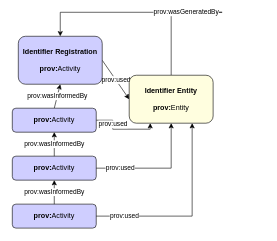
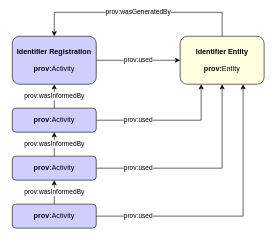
- <mxCell id="4" value="&lt;b&gt;Identifier Registration&lt;br&gt;&lt;br&gt;prov:&lt;/b&gt;Activity" style="rounded=1;whiteSpace=wrap;html=1;labelBackgroundColor=none;fontColor=none;fillColor=#cfceff;fontSize=12;" parent="1" vertex="1"><mxGeometry x="30" y="60" width="140" height="80" as="geometry" /></mxCell>
+ <mxCell id="4" value="&lt;b&gt;Identifier Registration&lt;br&gt;&lt;br&gt;prov:&lt;/b&gt;Activity" style="rounded=1;whiteSpace=wrap;html=1;labelBackgroundColor=none;fontColor=none;fillColor=#cfceff;fontSize=12;" parent="1" vertex="1"><mxGeometry x="20" y="60" width="140" height="80" as="geometry" /></mxCell>
- <mxCell id="10" value="&lt;b&gt;Identifier Entity&lt;br&gt;&lt;br&gt;prov:&lt;/b&gt;Entity" style="rounded=1;whiteSpace=wrap;html=1;labelBackgroundColor=none;fontColor=none;fillColor=#fffedf;fontSize=12;" parent="1" vertex="1"><mxGeometry x="215" y="125" width="140" height="80" as="geometry" /></mxCell>
+ <mxCell id="10" value="&lt;b&gt;Identifier Entity&lt;br&gt;&lt;br&gt;prov:&lt;/b&gt;Entity" style="rounded=1;whiteSpace=wrap;html=1;labelBackgroundColor=none;fontColor=none;fillColor=#fffedf;fontSize=12;" parent="1" vertex="1"><mxGeometry x="300" y="60" width="140" height="80" as="geometry" /></mxCell>
